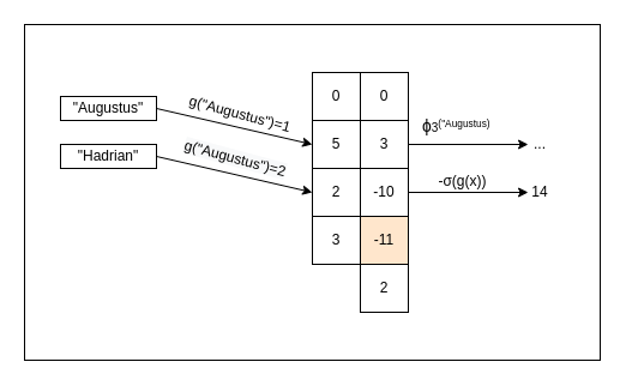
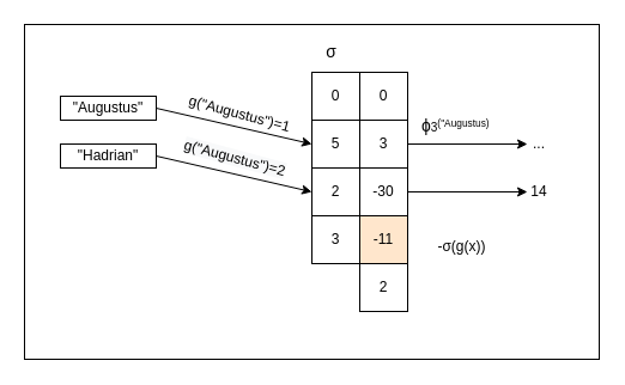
+ <mxCell id="8" value="&lt;span id=&quot;MathJax-Element-49-Frame&quot; class=&quot;mjx-chtml MathJax_CHTML&quot; tabindex=&quot;0&quot; style=&quot;font-size: 116% ; position: relative&quot;&gt;&lt;span id=&quot;MJXc-Node-451&quot; class=&quot;mjx-math&quot;&gt;&lt;span id=&quot;MJXc-Node-452&quot; class=&quot;mjx-mrow&quot;&gt;&lt;span id=&quot;MJXc-Node-458&quot; class=&quot;mjx-mrow MJXc-space3&quot;&gt;&lt;span id=&quot;MJXc-Node-460&quot; class=&quot;mjx-mtable&quot; style=&quot;vertical-align: -1.082em ; padding: 0px 0.167em&quot;&gt;&lt;span class=&quot;mjx-table&quot;&gt;&lt;span id=&quot;MJXc-Node-492&quot; class=&quot;mjx-mtr&quot; style=&quot;height: 1.275em&quot;&gt;&lt;span id=&quot;MJXc-Node-493&quot; class=&quot;mjx-mtd&quot; style=&quot;padding: 0.2em 0.5em 0px 0px ; text-align: left&quot;&gt;&lt;span id=&quot;MJXc-Node-494&quot; class=&quot;mjx-mrow&quot; style=&quot;margin-top: -0.2em&quot;&gt;&lt;span id=&quot;MJXc-Node-495&quot; class=&quot;mjx-texatom&quot;&gt;&lt;span id=&quot;MJXc-Node-496&quot; class=&quot;mjx-mrow&quot;&gt;&lt;span id=&quot;MJXc-Node-497&quot; class=&quot;mjx-mo&quot;&gt;&lt;span class=&quot;mjx-char MJXc-TeX-math-I&quot; style=&quot;padding-top: 0.198em ; padding-bottom: 0.276em&quot;&gt;σ&lt;/span&gt;&lt;/span&gt;&lt;/span&gt;&lt;/span&gt;&lt;/span&gt;&lt;/span&gt;&lt;/span&gt;&lt;/span&gt;&lt;/span&gt;&lt;/span&gt;&lt;/span&gt;&lt;/span&gt;&lt;/span&gt;" style="text;html=1;strokeColor=none;fillColor=none;align=center;verticalAlign=middle;whiteSpace=wrap;rounded=0;" vertex="1" parent="1"><mxGeometry x="250" y="20" width="60" height="30" as="geometry" /></mxCell>
- <mxCell id="23" value="&lt;div style=&quot;line-height: 18px&quot;&gt;&lt;span style=&quot;background-color: rgb(255 , 255 , 255)&quot;&gt;-σ(g(x))&lt;/span&gt;&lt;/div&gt;" style="text;html=1;align=center;verticalAlign=middle;resizable=0;points=[];autosize=1;strokeColor=none;fillColor=none;" vertex="1" parent="1"><mxGeometry x="355" y="140" width="60" height="20" as="geometry" /></mxCell>
+ <mxCell id="23" value="&lt;div style=&quot;line-height: 18px&quot;&gt;&lt;span style=&quot;background-color: rgb(255 , 255 , 255)&quot;&gt;-σ(g(x))&lt;/span&gt;&lt;/div&gt;" style="text;html=1;align=center;verticalAlign=middle;resizable=0;points=[];autosize=1;strokeColor=none;fillColor=none;" vertex="1" parent="1"><mxGeometry x="355" y="195" width="60" height="20" as="geometry" /></mxCell>
- <mxCell id="11" value="-10" style="rounded=0;whiteSpace=wrap;html=1;" vertex="1" parent="1"><mxGeometry x="300" y="140" width="40" height="40" as="geometry" /></mxCell>
+ <mxCell id="11" value="-30" style="rounded=0;whiteSpace=wrap;html=1;" vertex="1" parent="1"><mxGeometry x="300" y="140" width="40" height="40" as="geometry" /></mxCell>
